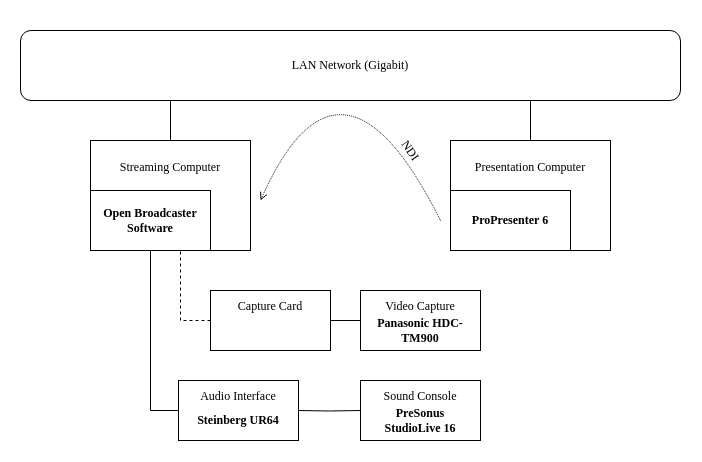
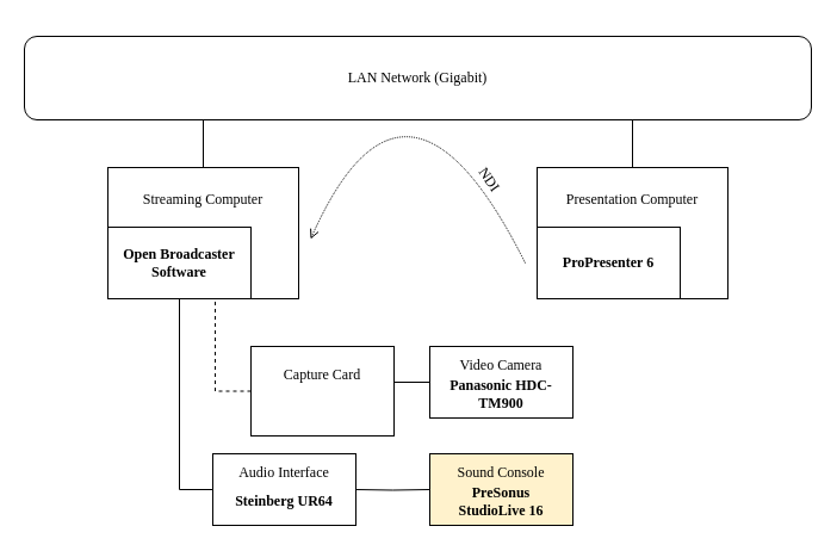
- <mxCell id="6" value="&lt;p style=&quot;line-height: 60%&quot;&gt;&lt;/p&gt;&lt;div&gt;Capture Card&lt;/div&gt;&lt;div&gt;&lt;br&gt;&lt;/div&gt;&lt;div&gt;&lt;br&gt;&lt;/div&gt;&lt;p&gt;&lt;/p&gt;" style="rounded=0;whiteSpace=wrap;html=1;fontFamily=Verdana;" vertex="1" parent="1"><mxGeometry x="210" y="290" width="120" height="60" as="geometry" /></mxCell>
+ <mxCell id="6" value="&lt;p style=&quot;line-height: 60%&quot;&gt;&lt;/p&gt;&lt;div&gt;Capture Card&lt;/div&gt;&lt;div&gt;&lt;br&gt;&lt;/div&gt;&lt;div&gt;&lt;br&gt;&lt;/div&gt;&lt;p&gt;&lt;/p&gt;" style="rounded=0;whiteSpace=wrap;html=1;fontFamily=Verdana;" vertex="1" parent="1"><mxGeometry x="210" y="290" width="120" height="75" as="geometry" /></mxCell>
- <mxCell id="16" value="&lt;p style=&quot;line-height: 60%&quot;&gt;&lt;/p&gt;&lt;div&gt;Video Capture&lt;br&gt;&lt;/div&gt;&lt;div&gt;&lt;br&gt;&lt;/div&gt;&lt;div&gt;&lt;br&gt;&lt;/div&gt;&lt;p&gt;&lt;/p&gt;" style="rounded=0;whiteSpace=wrap;html=1;fontFamily=Verdana;" vertex="1" parent="1"><mxGeometry x="360" y="290" width="120" height="60" as="geometry" /></mxCell>
+ <mxCell id="16" value="&lt;p style=&quot;line-height: 60%&quot;&gt;&lt;/p&gt;&lt;div&gt;Video Camera&lt;br&gt;&lt;/div&gt;&lt;div&gt;&lt;br&gt;&lt;/div&gt;&lt;div&gt;&lt;br&gt;&lt;/div&gt;&lt;p&gt;&lt;/p&gt;" style="rounded=0;whiteSpace=wrap;html=1;fontFamily=Verdana;" vertex="1" parent="1"><mxGeometry x="360" y="290" width="120" height="60" as="geometry" /></mxCell>
- <mxCell id="18" value="&lt;p style=&quot;line-height: 60%&quot;&gt;&lt;/p&gt;&lt;div&gt;Sound Console&lt;br&gt;&lt;/div&gt;&lt;div&gt;&lt;br&gt;&lt;/div&gt;&lt;div&gt;&lt;br&gt;&lt;/div&gt;&lt;p&gt;&lt;/p&gt;" style="rounded=0;whiteSpace=wrap;html=1;fontFamily=Verdana;" vertex="1" parent="1"><mxGeometry x="360" y="380" width="120" height="60" as="geometry" /></mxCell>
+ <mxCell id="18" value="&lt;p style=&quot;line-height: 60%&quot;&gt;&lt;/p&gt;&lt;div&gt;Sound Console&lt;br&gt;&lt;/div&gt;&lt;div&gt;&lt;br&gt;&lt;/div&gt;&lt;div&gt;&lt;br&gt;&lt;/div&gt;&lt;p&gt;&lt;/p&gt;" style="rounded=0;whiteSpace=wrap;html=1;fontFamily=Verdana;fillColor=#fff2cc;" vertex="1" parent="1"><mxGeometry x="360" y="380" width="120" height="60" as="geometry" /></mxCell>
